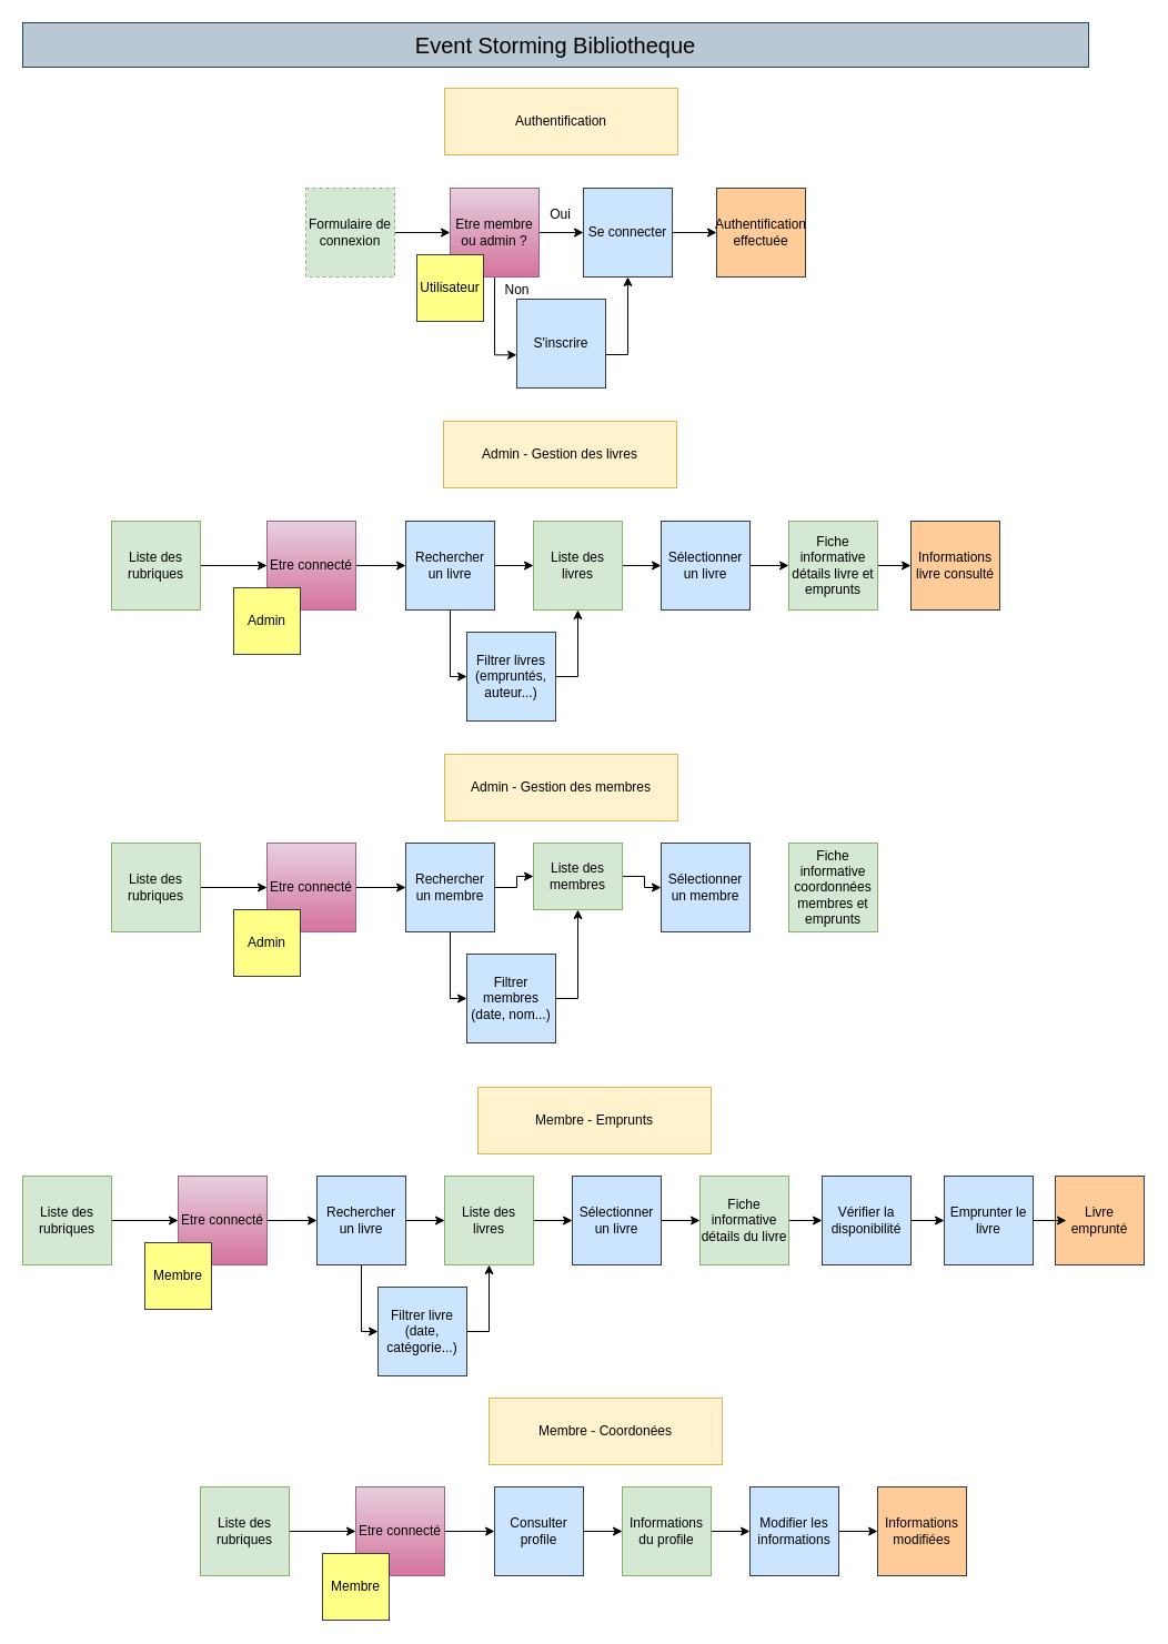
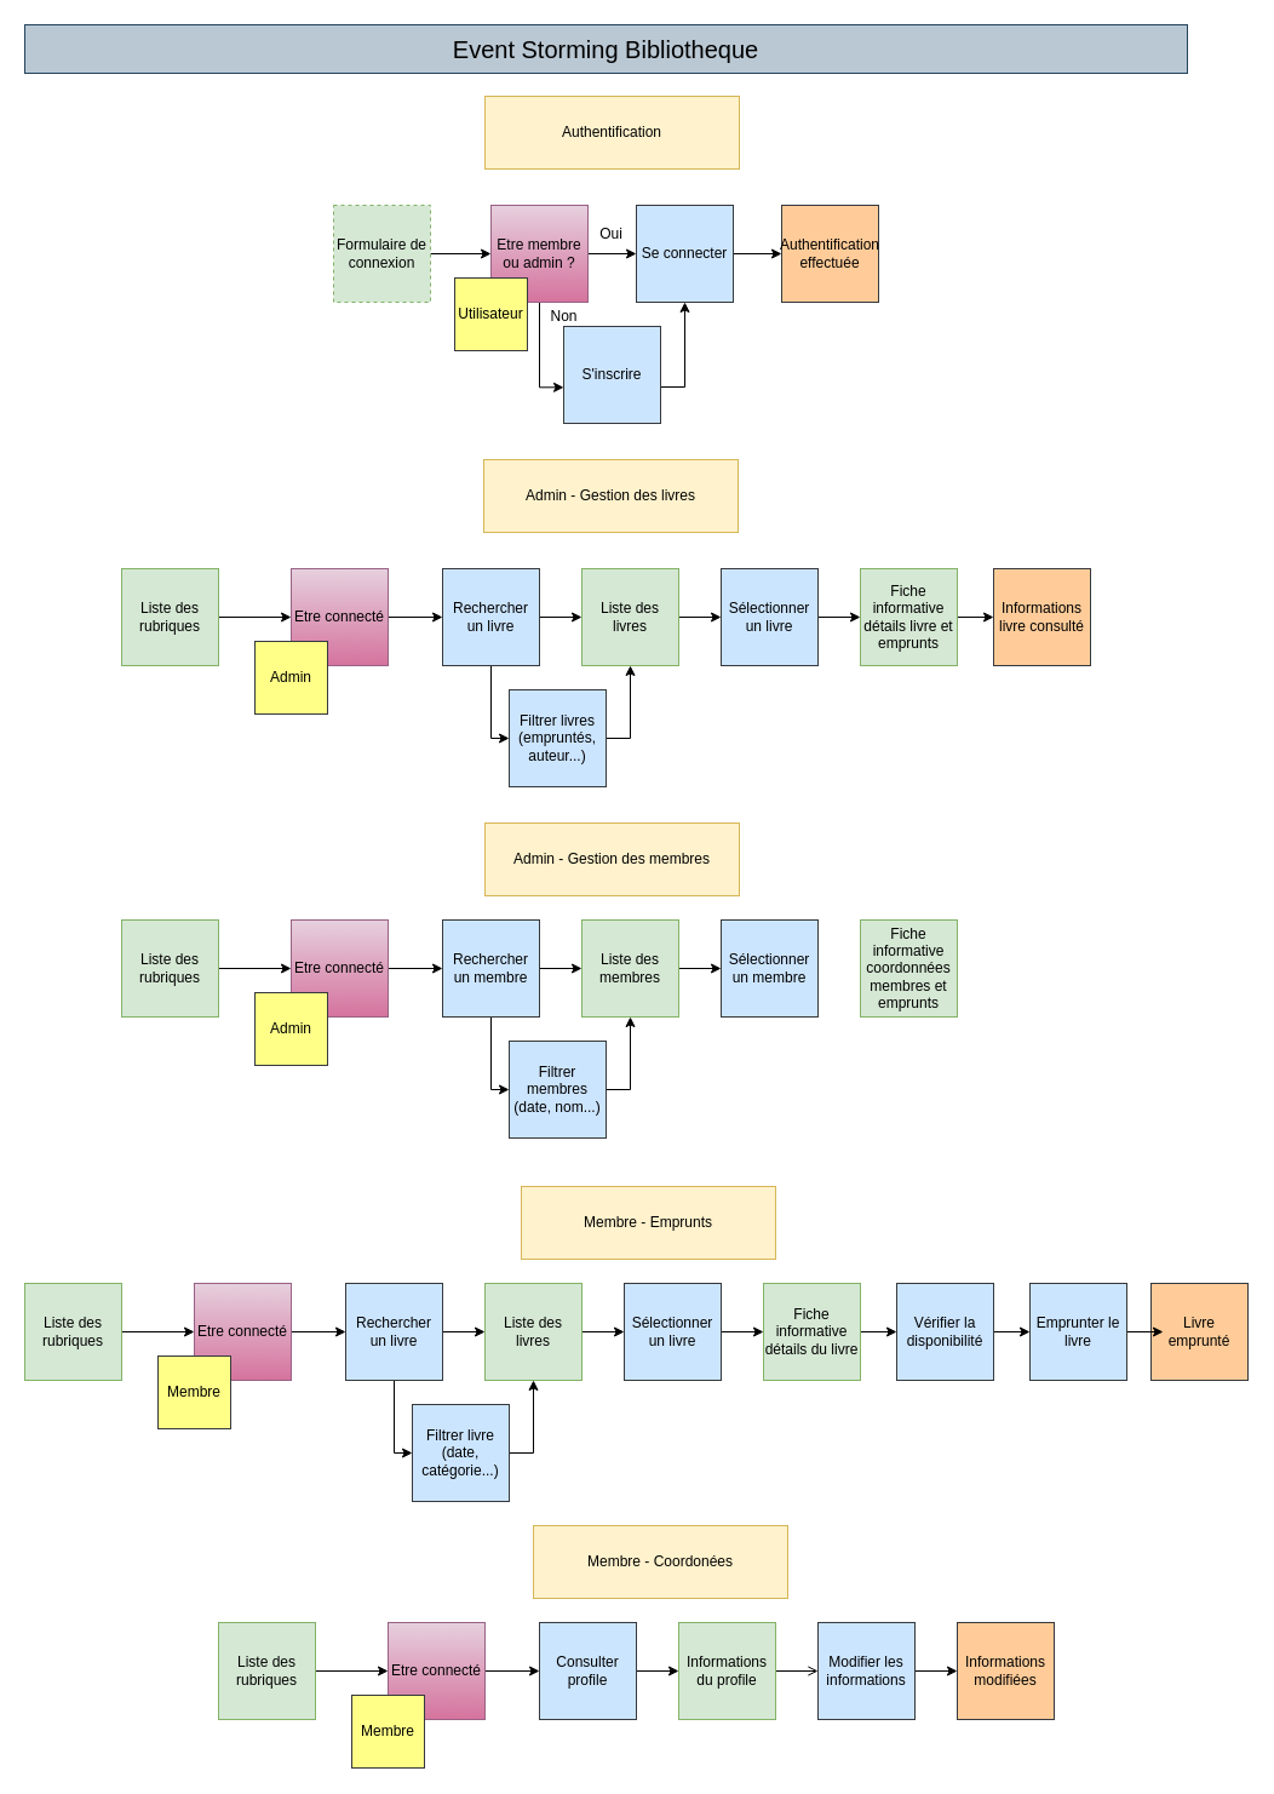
- <mxCell id="44" value="Liste des membres" style="whiteSpace=wrap;html=1;aspect=fixed;fillColor=#d5e8d4;strokeColor=#82b366;" vertex="1" parent="1"><mxGeometry x="480" y="759" width="80" height="60" as="geometry" /></mxCell>
+ <mxCell id="44" value="Liste des membres" style="whiteSpace=wrap;html=1;aspect=fixed;fillColor=#d5e8d4;strokeColor=#82b366;" vertex="1" parent="1"><mxGeometry x="480" y="759" width="80" height="80" as="geometry" /></mxCell>
- <mxCell id="83" style="edgeStyle=orthogonalEdgeStyle;rounded=0;orthogonalLoop=1;jettySize=auto;html=1;entryX=0;entryY=0.5;entryDx=0;entryDy=0;" edge="1" parent="1" source="84" target="81"><mxGeometry relative="1" as="geometry" /></mxCell>
+ <mxCell id="83" style="edgeStyle=orthogonalEdgeStyle;rounded=0;orthogonalLoop=1;jettySize=auto;html=1;entryX=0;entryY=0.5;entryDx=0;entryDy=0;endArrow=open;" edge="1" parent="1" source="84" target="81"><mxGeometry relative="1" as="geometry" /></mxCell>
